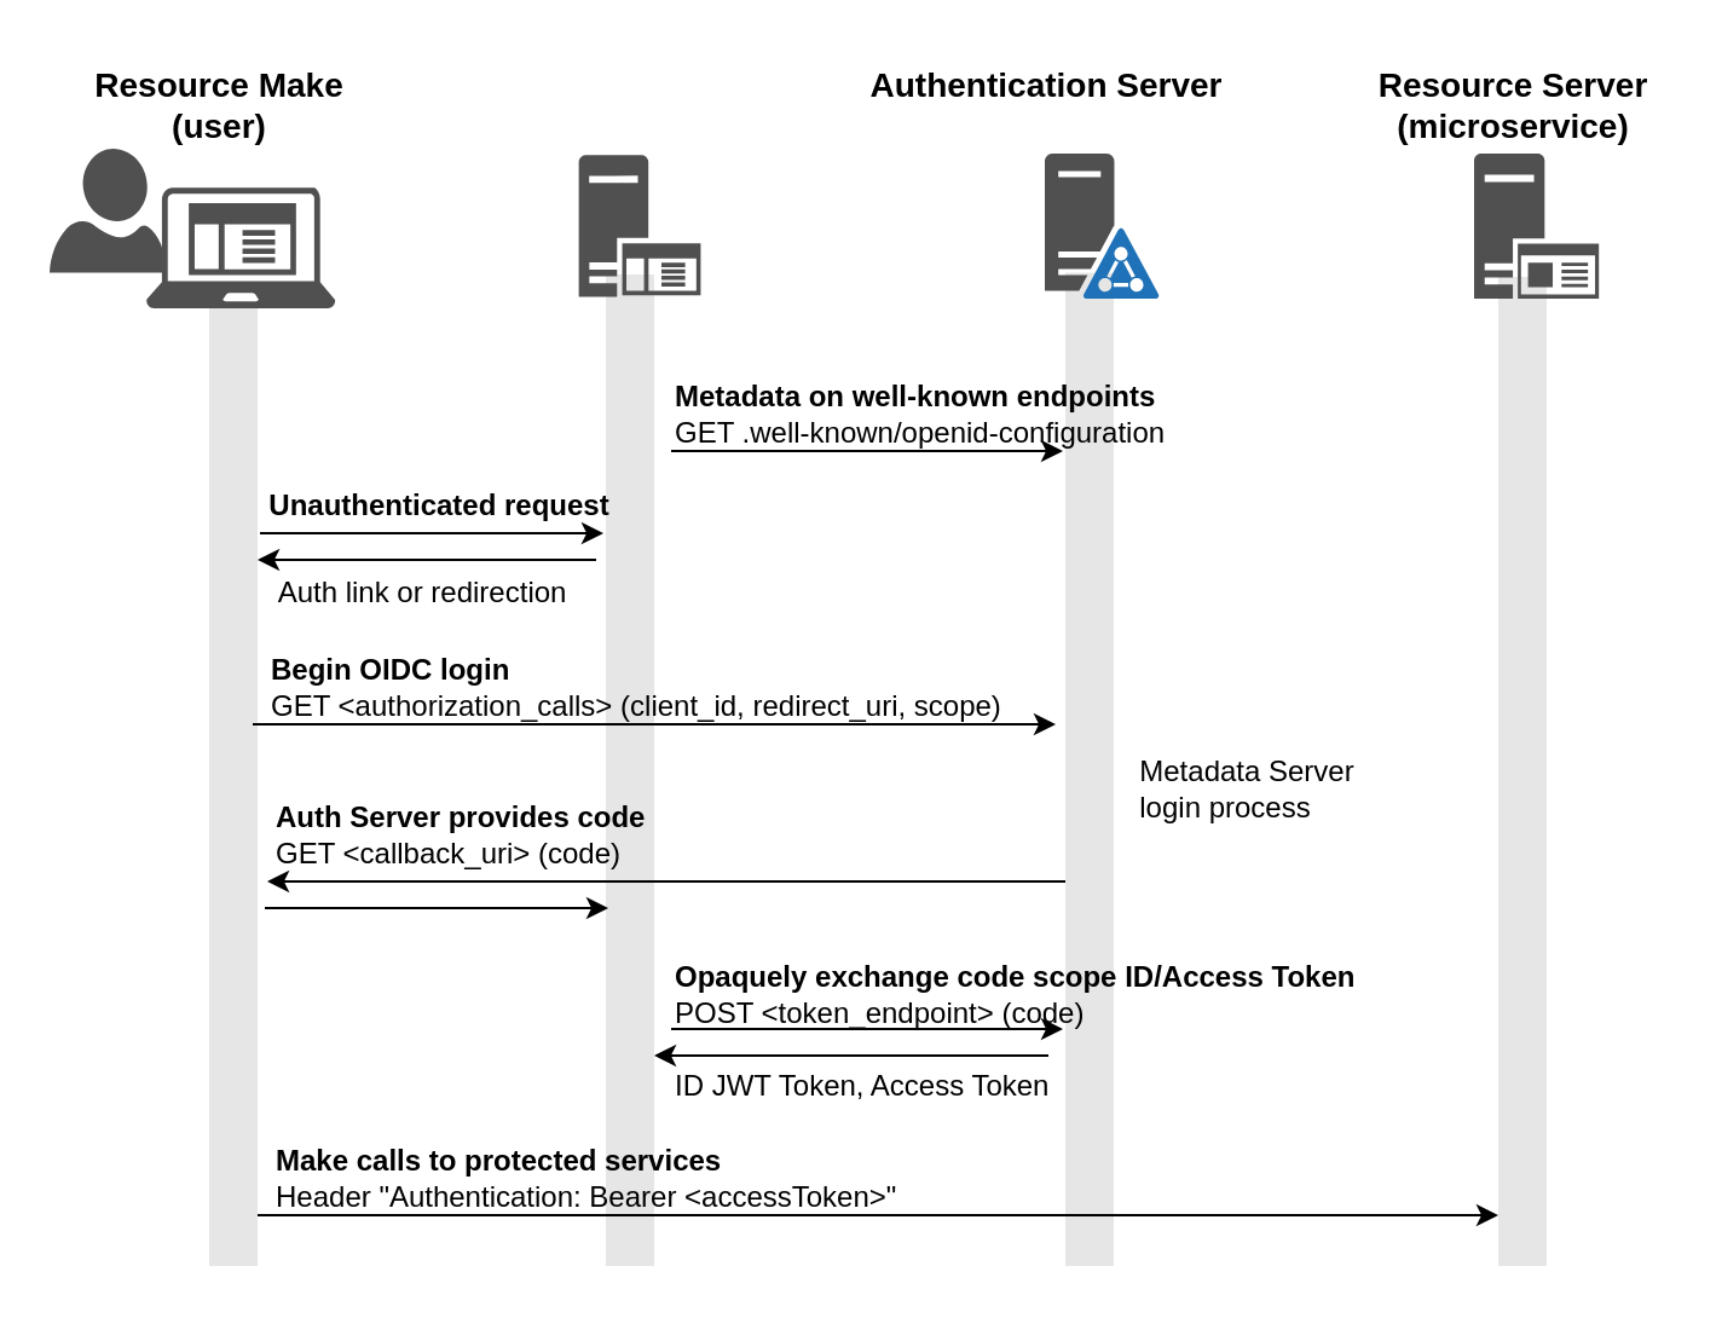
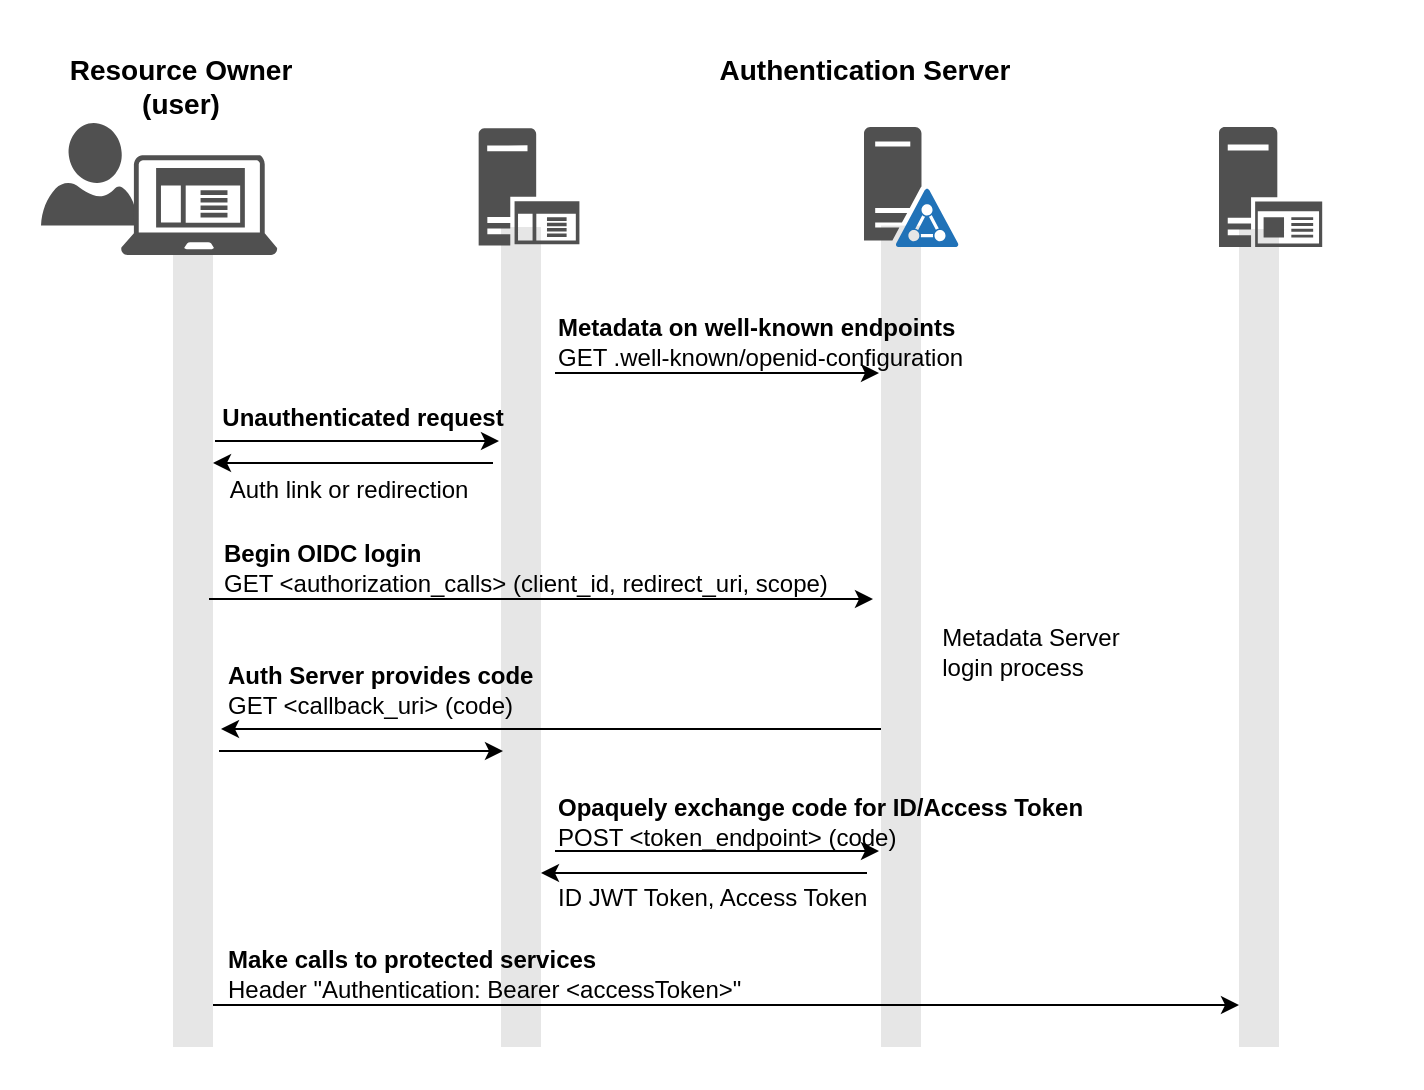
- <mxCell id="10" value="&lt;div&gt;&lt;b&gt;&lt;font style=&quot;font-size: 14px&quot;&gt;Resource Make&lt;/font&gt;&lt;/b&gt;&lt;/div&gt;&lt;div&gt;&lt;b&gt;&lt;font style=&quot;font-size: 14px&quot;&gt;(user)&lt;br&gt;&lt;/font&gt;&lt;/b&gt;&lt;/div&gt;" style="text;html=1;resizable=0;autosize=1;align=center;verticalAlign=middle;points=[];fillColor=none;strokeColor=none;rounded=0;" parent="1" vertex="1"><mxGeometry x="25" y="23" width="130" height="40" as="geometry" /></mxCell>
+ <mxCell id="10" value="&lt;div&gt;&lt;b&gt;&lt;font style=&quot;font-size: 14px&quot;&gt;Resource Owner&lt;/font&gt;&lt;/b&gt;&lt;/div&gt;&lt;div&gt;&lt;b&gt;&lt;font style=&quot;font-size: 14px&quot;&gt;(user)&lt;br&gt;&lt;/font&gt;&lt;/b&gt;&lt;/div&gt;" style="text;html=1;resizable=0;autosize=1;align=center;verticalAlign=middle;points=[];fillColor=none;strokeColor=none;rounded=0;" parent="1" vertex="1"><mxGeometry x="25" y="23" width="130" height="40" as="geometry" /></mxCell>
- <mxCell id="12" value="&lt;div&gt;&lt;b&gt;&lt;font style=&quot;font-size: 14px&quot;&gt;Resource Server&lt;/font&gt;&lt;/b&gt;&lt;/div&gt;&lt;div&gt;&lt;b&gt;&lt;font style=&quot;font-size: 14px&quot;&gt;(microservice)&lt;br&gt;&lt;/font&gt;&lt;/b&gt;&lt;/div&gt;" style="text;html=1;resizable=0;autosize=1;align=center;verticalAlign=middle;points=[];fillColor=none;strokeColor=none;rounded=0;" parent="1" vertex="1"><mxGeometry x="560" y="23" width="130" height="40" as="geometry" /></mxCell>
- <mxCell id="25" value="&lt;div&gt;&lt;b&gt;Opaquely exchange code scope ID/Access Token&lt;/b&gt;&lt;br&gt;&lt;/div&gt;&lt;div&gt;POST &amp;lt;token_endpoint&amp;gt; (code)&lt;br&gt;&lt;/div&gt;" style="text;html=1;resizable=0;autosize=1;align=left;verticalAlign=middle;points=[];fillColor=none;strokeColor=none;rounded=0;" parent="1" vertex="1"><mxGeometry x="276.5" y="391" width="290" height="40" as="geometry" /></mxCell>
+ <mxCell id="25" value="&lt;div&gt;&lt;b&gt;Opaquely exchange code for ID/Access Token&lt;/b&gt;&lt;br&gt;&lt;/div&gt;&lt;div&gt;POST &amp;lt;token_endpoint&amp;gt; (code)&lt;br&gt;&lt;/div&gt;" style="text;html=1;resizable=0;autosize=1;align=left;verticalAlign=middle;points=[];fillColor=none;strokeColor=none;rounded=0;" parent="1" vertex="1"><mxGeometry x="276.5" y="391" width="290" height="40" as="geometry" /></mxCell>
